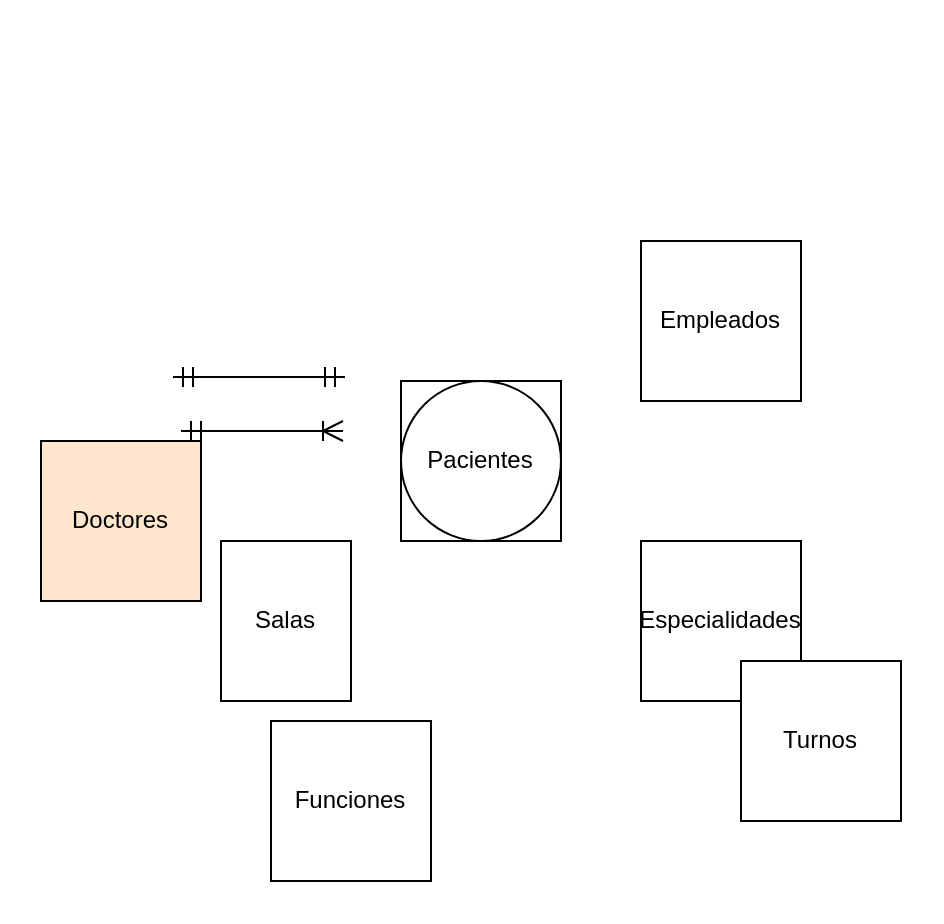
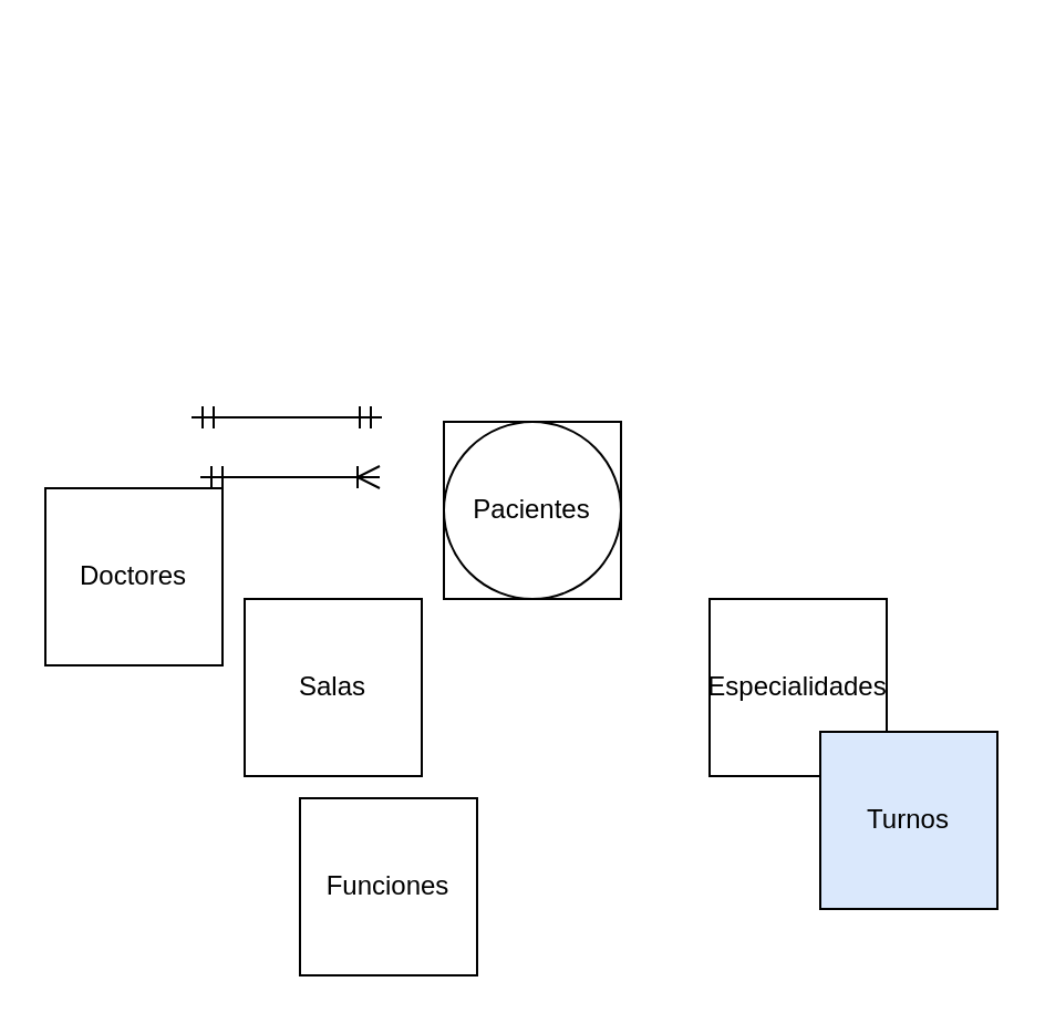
- <mxCell id="7" value="Empleados" style="whiteSpace=wrap;html=1;aspect=fixed;" vertex="1" parent="1"><mxGeometry x="320" y="120" width="80" height="80" as="geometry" /></mxCell>
- <mxCell id="9" value="Doctores" style="whiteSpace=wrap;html=1;aspect=fixed;fillColor=#ffe6cc;" vertex="1" parent="1"><mxGeometry x="20" y="220" width="80" height="80" as="geometry" /></mxCell>
+ <mxCell id="9" value="Doctores" style="whiteSpace=wrap;html=1;aspect=fixed;" vertex="1" parent="1"><mxGeometry x="20" y="220" width="80" height="80" as="geometry" /></mxCell>
- <mxCell id="8" value="Salas" style="whiteSpace=wrap;html=1;aspect=fixed;" vertex="1" parent="1"><mxGeometry x="110" y="270" width="65" height="80" as="geometry" /></mxCell>
+ <mxCell id="8" value="Salas" style="whiteSpace=wrap;html=1;aspect=fixed;" vertex="1" parent="1"><mxGeometry x="110" y="270" width="80" height="80" as="geometry" /></mxCell>
- <mxCell id="10" value="Turnos" style="whiteSpace=wrap;html=1;aspect=fixed;" vertex="1" parent="1"><mxGeometry x="370" y="330" width="80" height="80" as="geometry" /></mxCell>
+ <mxCell id="10" value="Turnos" style="whiteSpace=wrap;html=1;aspect=fixed;fillColor=#dae8fc;" vertex="1" parent="1"><mxGeometry x="370" y="330" width="80" height="80" as="geometry" /></mxCell>
